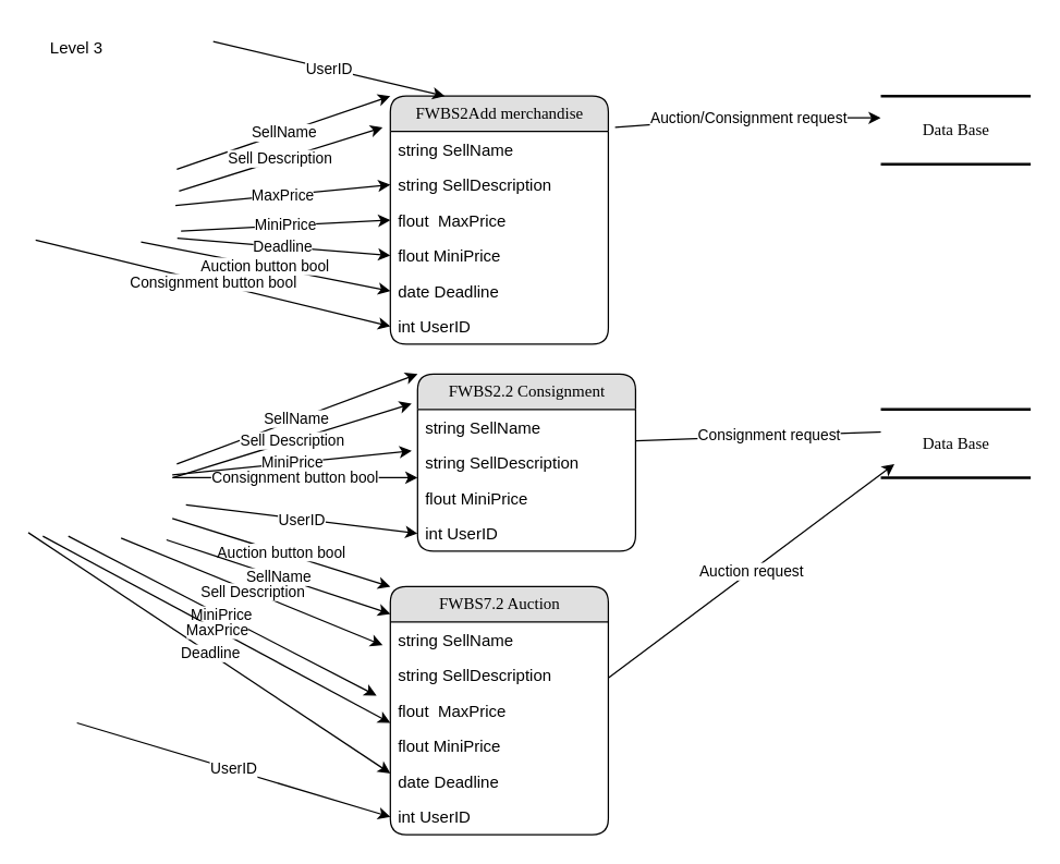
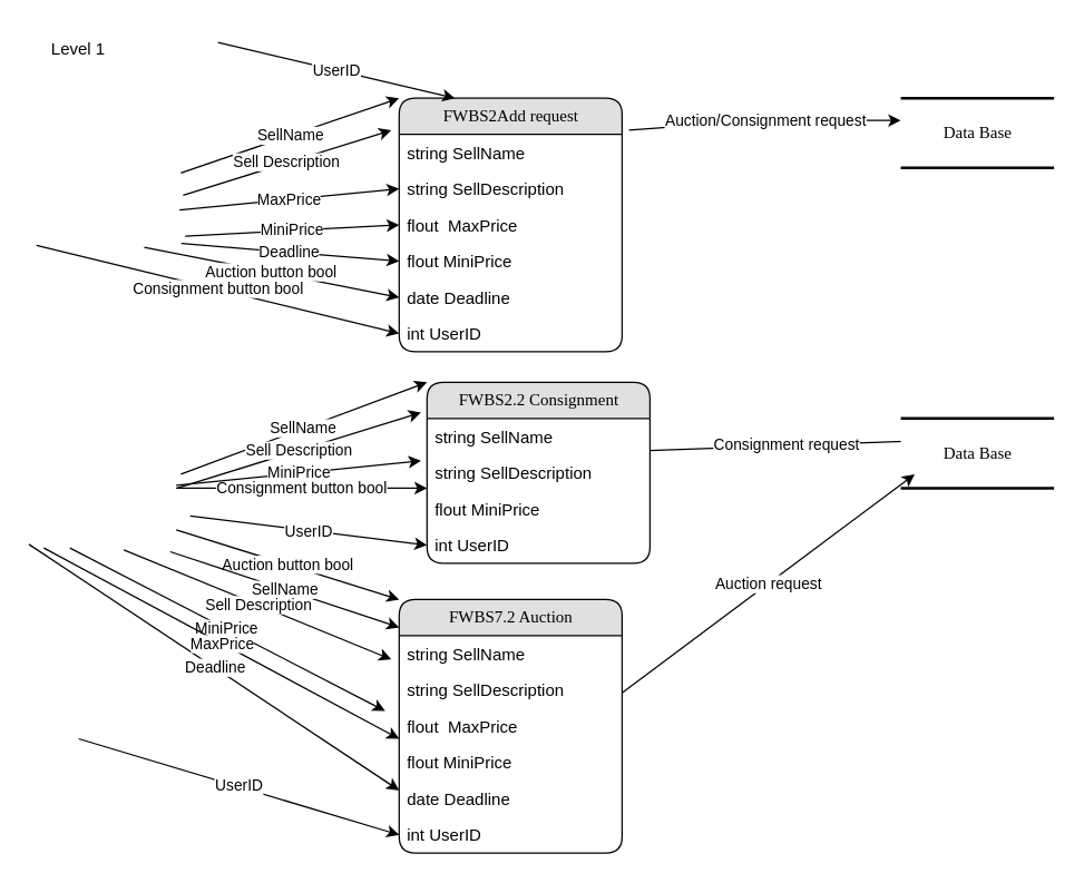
- <mxCell id="9" value="Level 3" style="text;html=1;strokeColor=none;fillColor=none;align=center;verticalAlign=middle;whiteSpace=wrap;rounded=0;" parent="1" vertex="1"><mxGeometry x="26" y="20" width="60" height="30" as="geometry" /></mxCell>
+ <mxCell id="9" value="Level 1" style="text;html=1;strokeColor=none;fillColor=none;align=center;verticalAlign=middle;whiteSpace=wrap;rounded=0;" parent="1" vertex="1"><mxGeometry x="26" y="20" width="60" height="30" as="geometry" /></mxCell>
- <mxCell id="2" value="FWBS2Add merchandise" style="swimlane;html=1;fontStyle=0;childLayout=stackLayout;horizontal=1;startSize=26;fillColor=#e0e0e0;horizontalStack=0;resizeParent=1;resizeLast=0;collapsible=1;marginBottom=0;swimlaneFillColor=#ffffff;align=center;rounded=1;shadow=0;comic=0;labelBackgroundColor=none;strokeWidth=1;fontFamily=Verdana;fontSize=12" parent="1" vertex="1"><mxGeometry x="286" y="70" width="160" height="182" as="geometry" /></mxCell>
+ <mxCell id="2" value="FWBS2Add request" style="swimlane;html=1;fontStyle=0;childLayout=stackLayout;horizontal=1;startSize=26;fillColor=#e0e0e0;horizontalStack=0;resizeParent=1;resizeLast=0;collapsible=1;marginBottom=0;swimlaneFillColor=#ffffff;align=center;rounded=1;shadow=0;comic=0;labelBackgroundColor=none;strokeWidth=1;fontFamily=Verdana;fontSize=12" parent="1" vertex="1"><mxGeometry x="286" y="70" width="160" height="182" as="geometry" /></mxCell>
